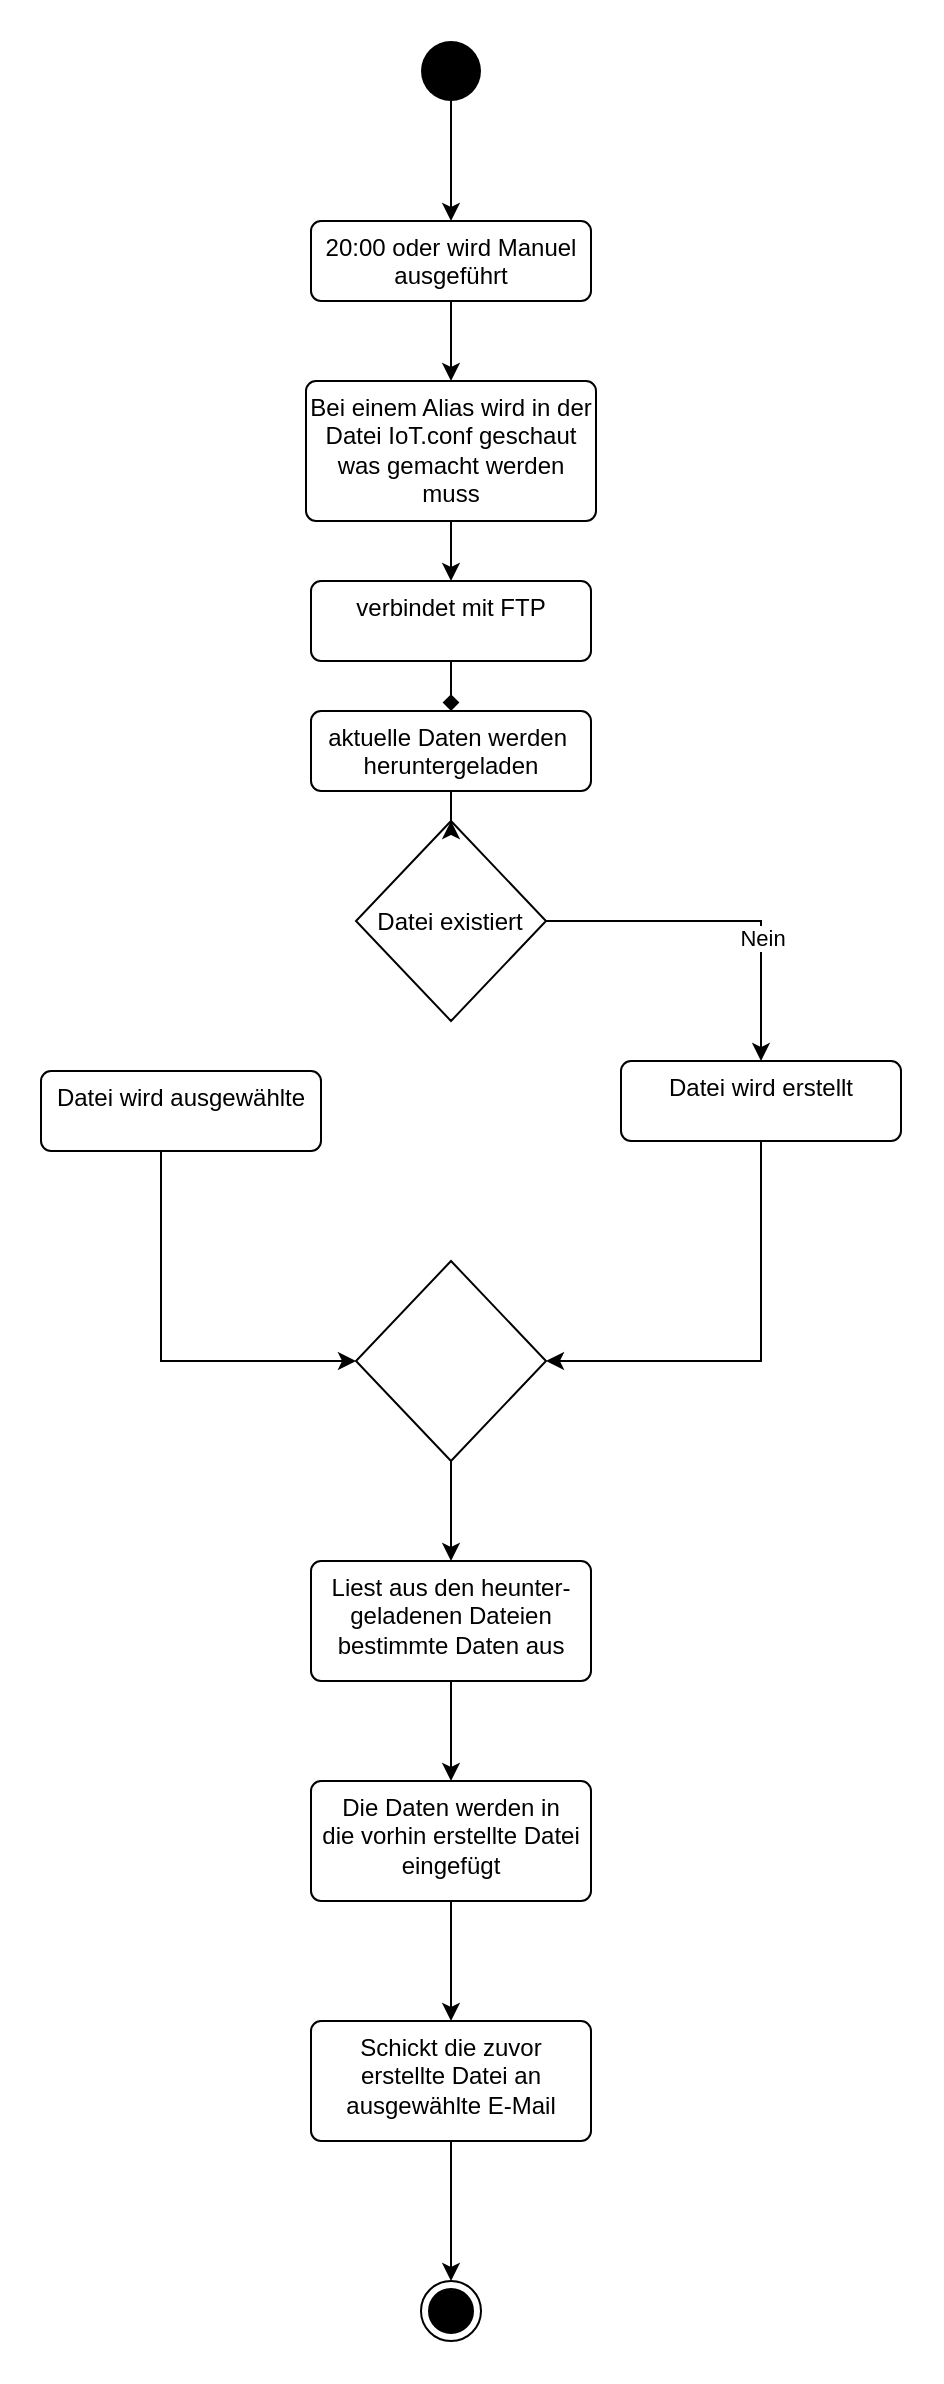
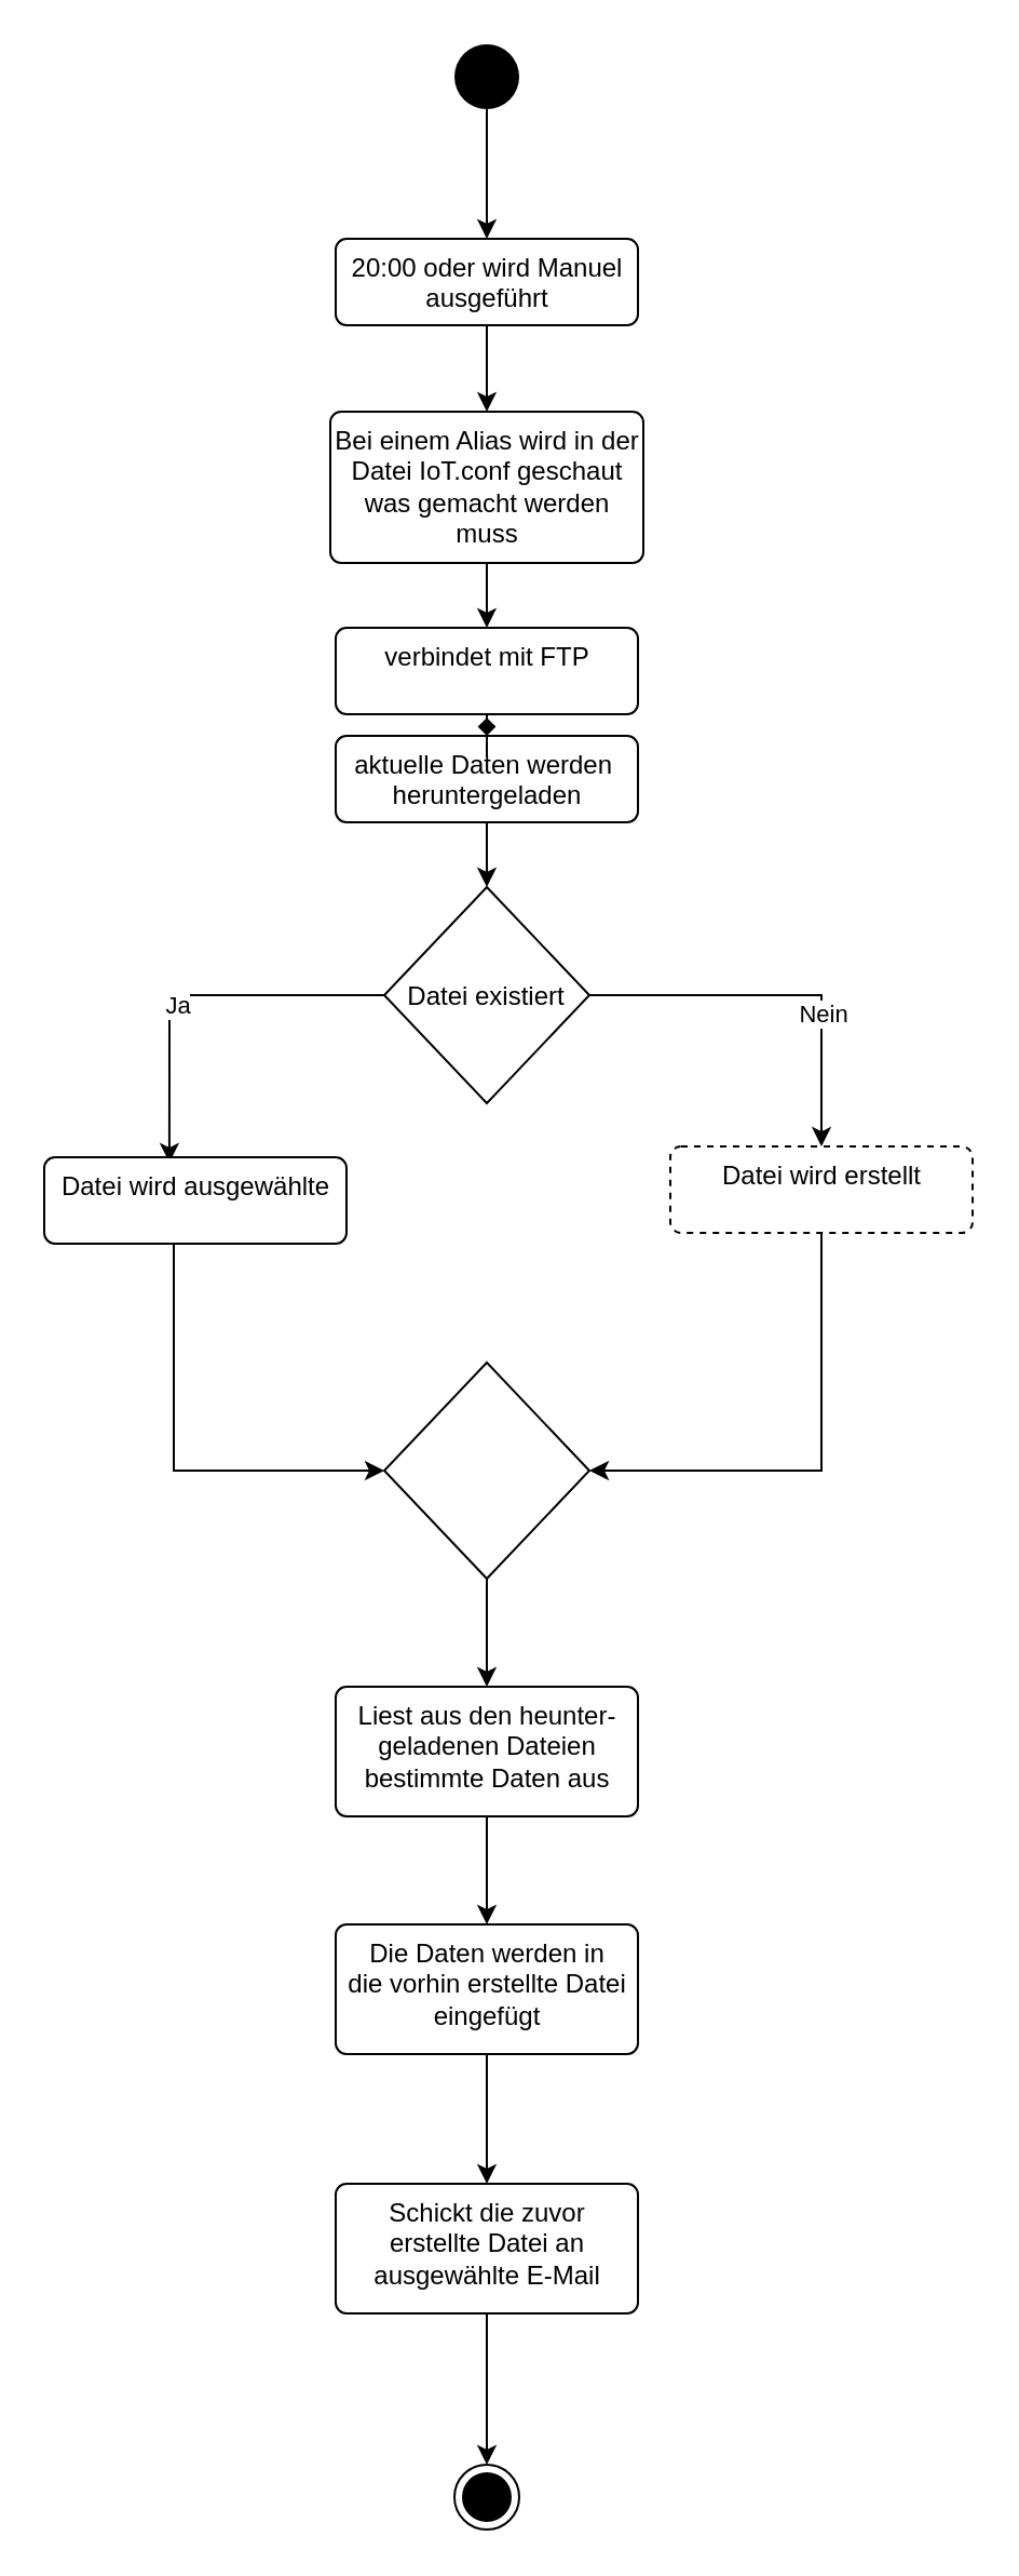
- <mxCell id="11" value="aktuelle Daten werden&amp;nbsp;&lt;br&gt;heruntergeladen&lt;br&gt;" style="html=1;align=center;verticalAlign=top;rounded=1;absoluteArcSize=1;arcSize=10;dashed=0;hachureGap=4;pointerEvents=0;" parent="1" vertex="1"><mxGeometry x="155" y="355" width="140" height="40" as="geometry" /></mxCell>
+ <mxCell id="11" value="aktuelle Daten werden&amp;nbsp;&lt;br&gt;heruntergeladen&lt;br&gt;" style="html=1;align=center;verticalAlign=top;rounded=1;absoluteArcSize=1;arcSize=10;dashed=0;hachureGap=4;pointerEvents=0;" parent="1" vertex="1"><mxGeometry x="155" y="340" width="140" height="40" as="geometry" /></mxCell>
+ <mxCell id="5" style="edgeStyle=orthogonalEdgeStyle;rounded=0;orthogonalLoop=1;jettySize=auto;html=1;entryX=0.414;entryY=0.061;entryDx=0;entryDy=0;entryPerimeter=0;" parent="1" source="9" target="19" edge="1"><mxGeometry relative="1" as="geometry" /></mxCell>
+ <mxCell id="6" value="Ja" style="edgeLabel;html=1;align=center;verticalAlign=middle;resizable=0;points=[];" parent="5" vertex="1" connectable="0"><mxGeometry x="0.18" y="4" relative="1" as="geometry"><mxPoint as="offset" /></mxGeometry></mxCell>
- <mxCell id="17" value="Datei wird erstellt" style="html=1;align=center;verticalAlign=top;rounded=1;absoluteArcSize=1;arcSize=10;dashed=0;hachureGap=4;pointerEvents=0;" parent="1" vertex="1"><mxGeometry x="310" y="530" width="140" height="40" as="geometry" /></mxCell>
+ <mxCell id="17" value="Datei wird erstellt" style="html=1;align=center;verticalAlign=top;rounded=1;absoluteArcSize=1;arcSize=10;dashed=1;hachureGap=4;pointerEvents=0;" parent="1" vertex="1"><mxGeometry x="310" y="530" width="140" height="40" as="geometry" /></mxCell>
